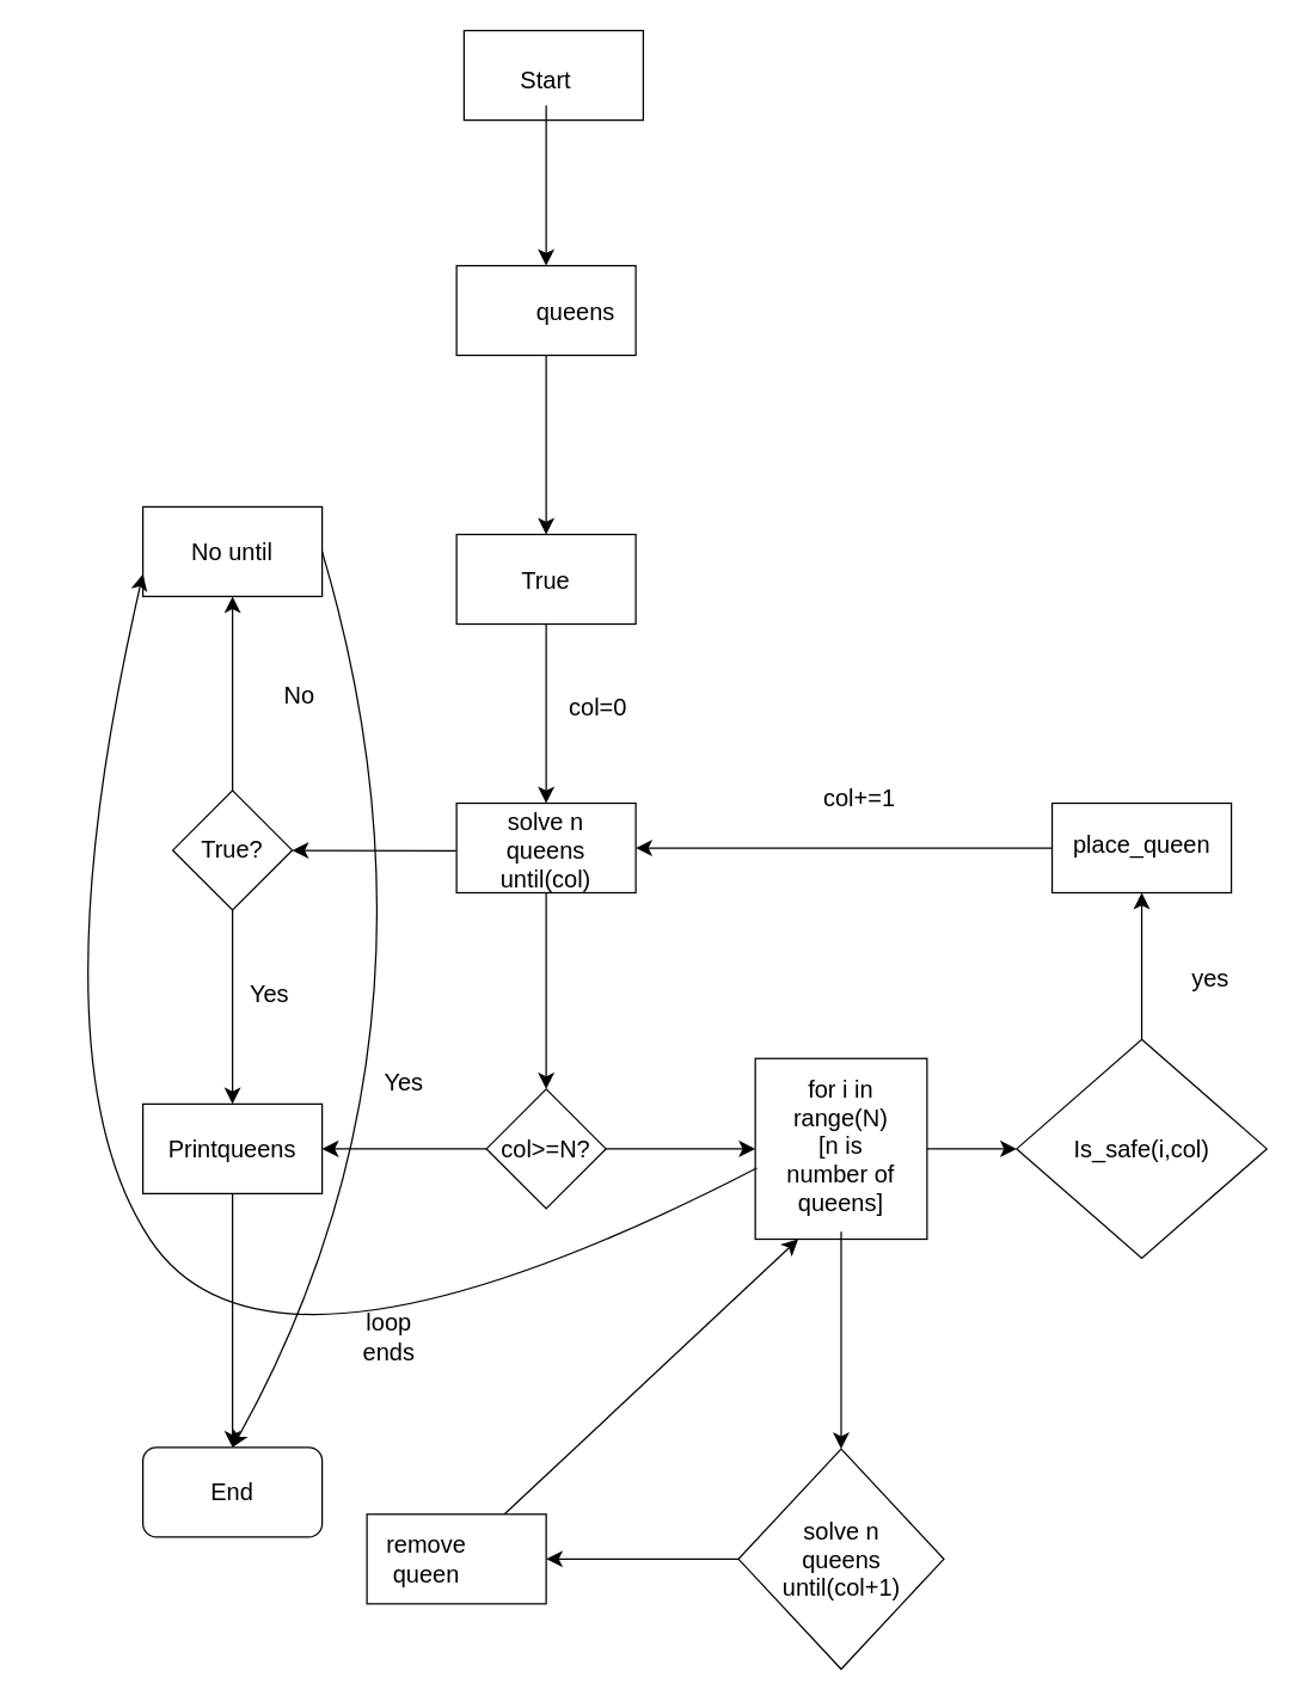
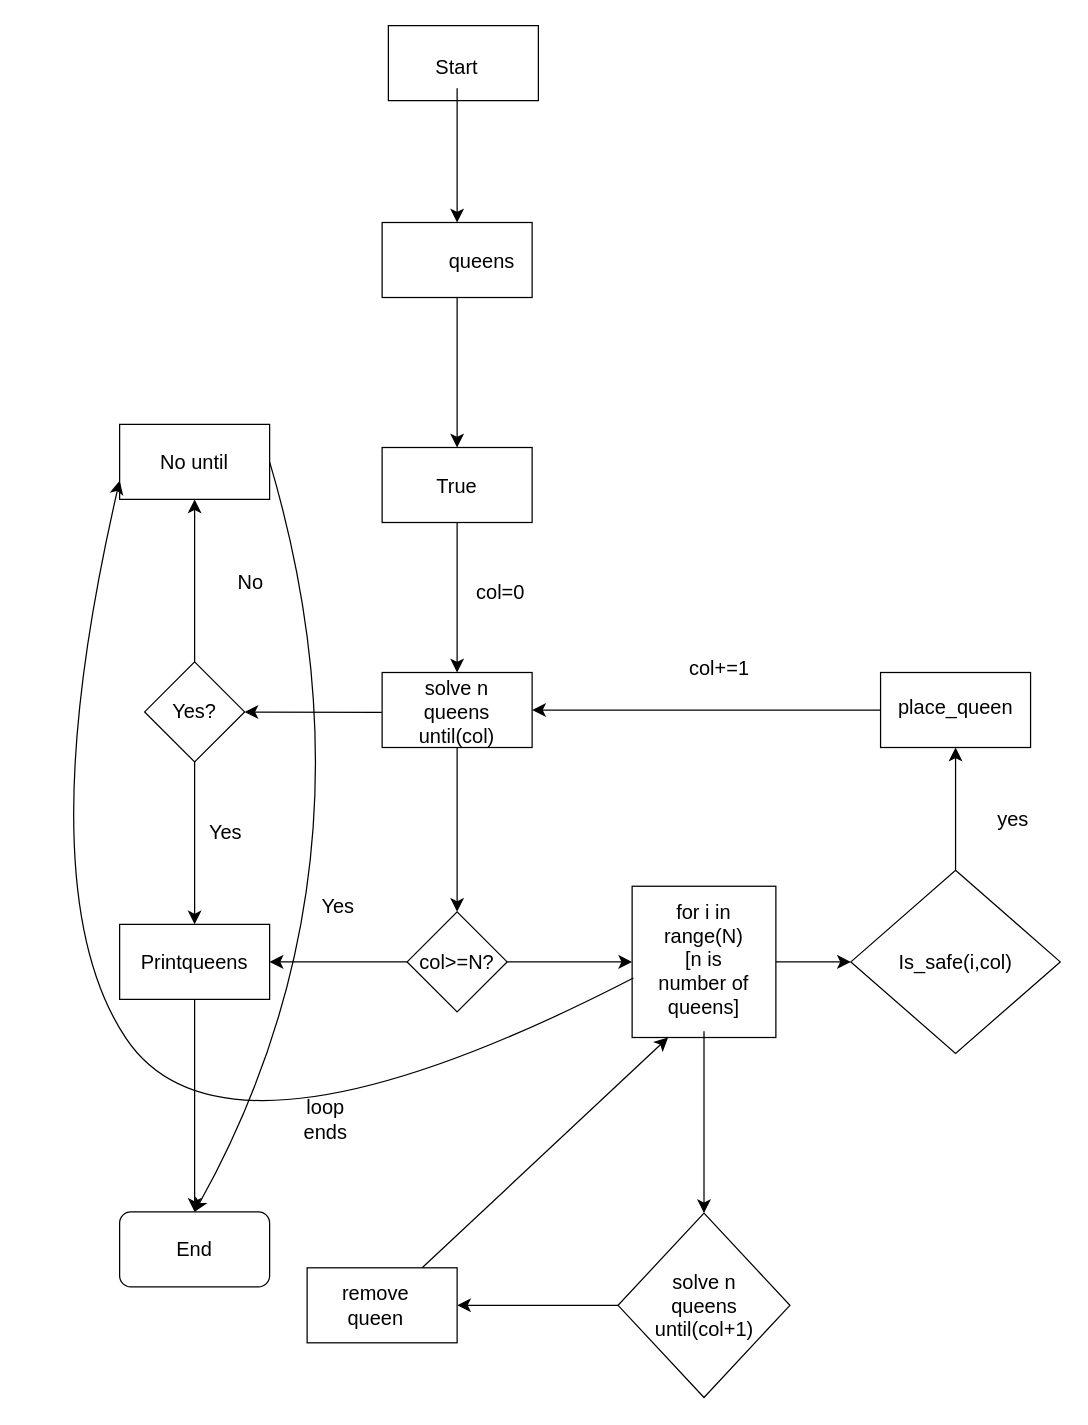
- <mxCell id="18" value="True?" style="text;html=1;align=center;verticalAlign=middle;whiteSpace=wrap;rounded=0;fontSize=16;" parent="1" vertex="1"><mxGeometry x="125" y="553" width="60" height="30" as="geometry" /></mxCell>
+ <mxCell id="18" value="Yes?" style="text;html=1;align=center;verticalAlign=middle;whiteSpace=wrap;rounded=0;fontSize=16;" parent="1" vertex="1"><mxGeometry x="125" y="553" width="60" height="30" as="geometry" /></mxCell>
- <mxCell id="51" value="remove queen" style="text;html=1;align=center;verticalAlign=middle;whiteSpace=wrap;rounded=0;fontSize=16;" parent="1" vertex="1"><mxGeometry x="255" y="1029" width="60" height="30" as="geometry" /></mxCell>
+ <mxCell id="51" value="remove queen" style="text;html=1;align=center;verticalAlign=middle;whiteSpace=wrap;rounded=0;fontSize=16;" parent="1" vertex="1"><mxGeometry x="270" y="1029" width="60" height="30" as="geometry" /></mxCell>
